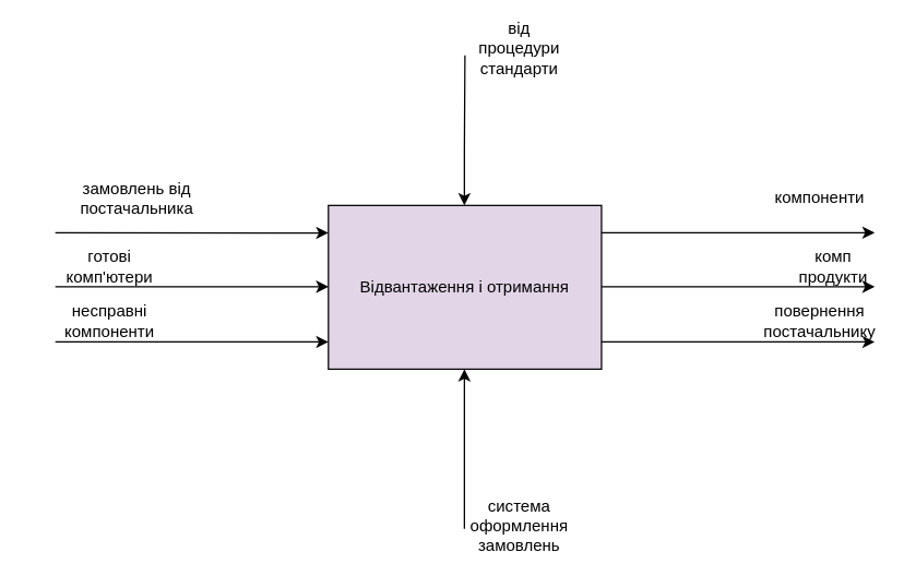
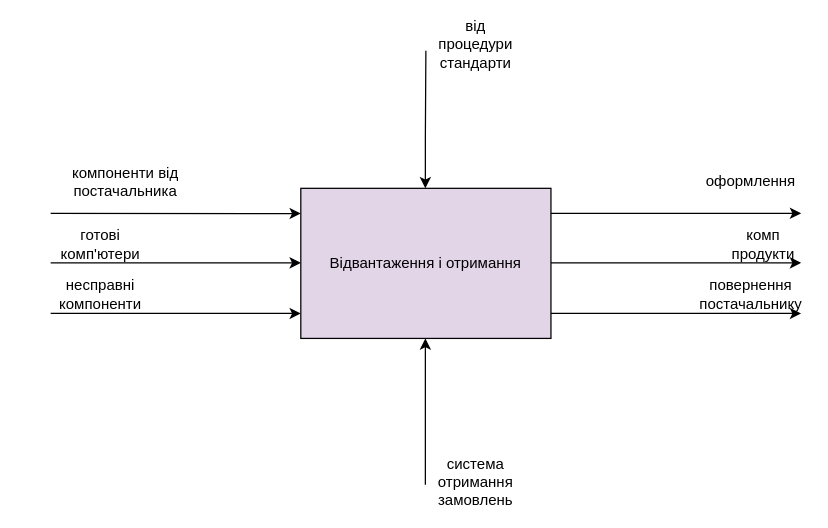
- <mxCell id="13" value="замовлень від постачальника" style="text;html=1;align=center;verticalAlign=middle;whiteSpace=wrap;rounded=0;" vertex="1" parent="1"><mxGeometry x="20" y="130" width="160" height="30" as="geometry" /></mxCell>
+ <mxCell id="13" value="компоненти від постачальника" style="text;html=1;align=center;verticalAlign=middle;whiteSpace=wrap;rounded=0;" vertex="1" parent="1"><mxGeometry x="20" y="130" width="160" height="30" as="geometry" /></mxCell>
- <mxCell id="16" value="компоненти" style="text;html=1;align=center;verticalAlign=middle;whiteSpace=wrap;rounded=0;" vertex="1" parent="1"><mxGeometry x="570" y="130" width="60" height="30" as="geometry" /></mxCell>
+ <mxCell id="16" value="оформлення" style="text;html=1;align=center;verticalAlign=middle;whiteSpace=wrap;rounded=0;" vertex="1" parent="1"><mxGeometry x="570" y="130" width="60" height="30" as="geometry" /></mxCell>
- <mxCell id="12" value="система оформлення замовлень" style="text;html=1;align=center;verticalAlign=middle;whiteSpace=wrap;rounded=0;" vertex="1" parent="1"><mxGeometry x="350" y="370" width="60" height="30" as="geometry" /></mxCell>
+ <mxCell id="12" value="система отримання замовлень" style="text;html=1;align=center;verticalAlign=middle;whiteSpace=wrap;rounded=0;" vertex="1" parent="1"><mxGeometry x="350" y="370" width="60" height="30" as="geometry" /></mxCell>
